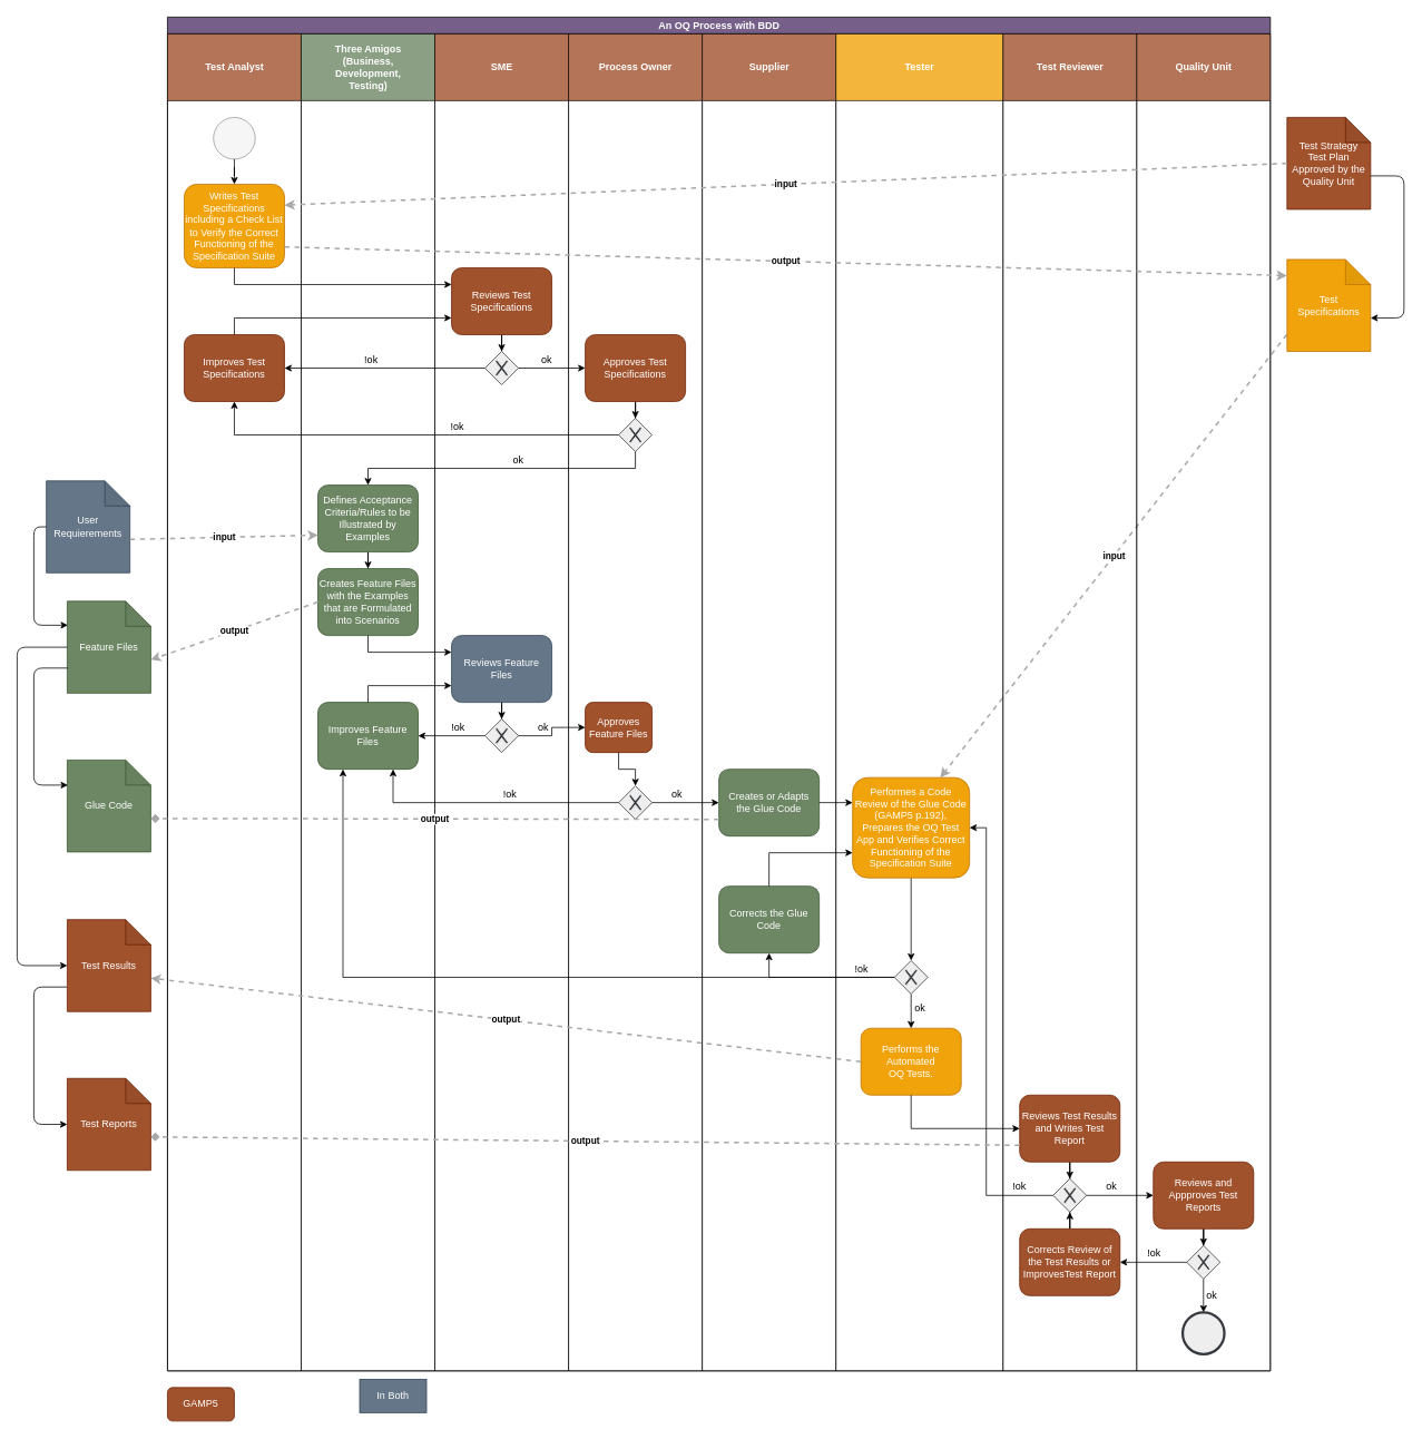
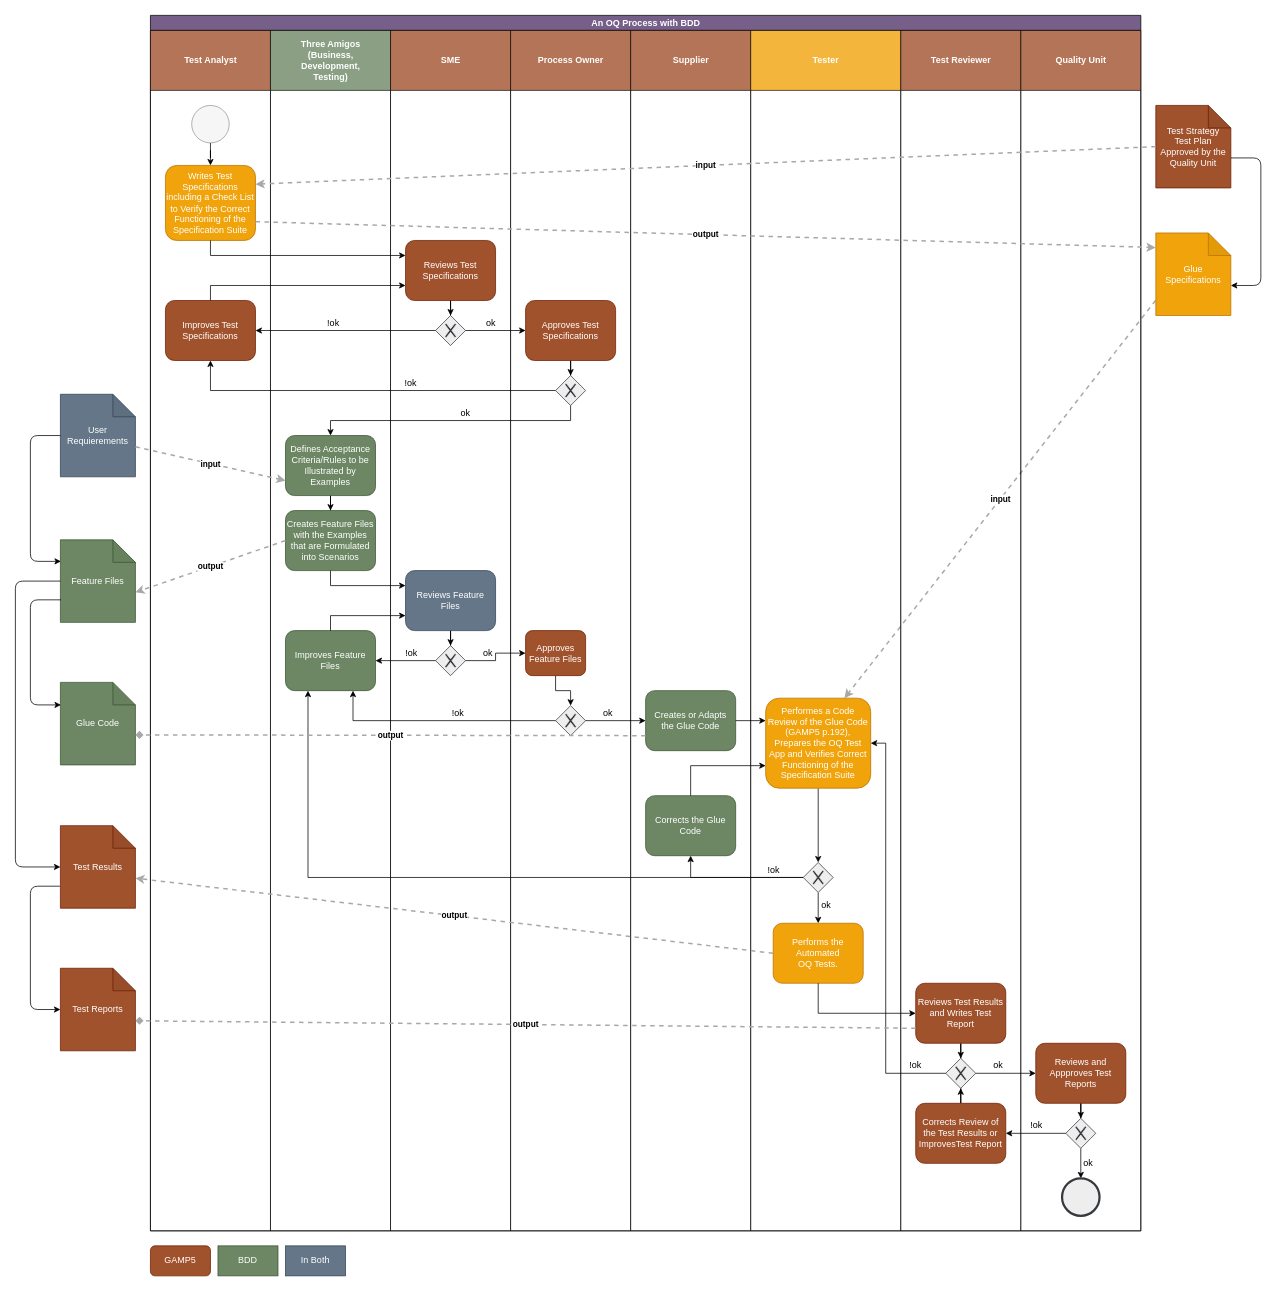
- <mxCell id="103" value="Test Specifications" style="shape=note;whiteSpace=wrap;html=1;backgroundOutline=1;darkOpacity=0.05;fillColor=#f0a30a;strokeColor=#BD7000;fontColor=#ffffff;" parent="1" vertex="1"><mxGeometry x="1540" y="310" width="100" height="110" as="geometry" /></mxCell>
+ <mxCell id="103" value="Glue Specifications" style="shape=note;whiteSpace=wrap;html=1;backgroundOutline=1;darkOpacity=0.05;fillColor=#f0a30a;strokeColor=#BD7000;fontColor=#ffffff;" parent="1" vertex="1"><mxGeometry x="1540" y="310" width="100" height="110" as="geometry" /></mxCell>
- <mxCell id="84" value="User Requierements" style="shape=note;whiteSpace=wrap;html=1;backgroundOutline=1;darkOpacity=0.05;fillColor=#647687;strokeColor=#314354;fontColor=#ffffff;" parent="1" vertex="1"><mxGeometry x="55" y="575" width="100" height="110" as="geometry" /></mxCell>
+ <mxCell id="84" value="User Requierements" style="shape=note;whiteSpace=wrap;html=1;backgroundOutline=1;darkOpacity=0.05;fillColor=#647687;strokeColor=#314354;fontColor=#ffffff;" parent="1" vertex="1"><mxGeometry x="80" y="525" width="100" height="110" as="geometry" /></mxCell>
- <mxCell id="102" value="In Both" style="rounded=0;whiteSpace=wrap;html=1;fillColor=#647687;strokeColor=#314354;fontColor=#ffffff;" parent="1" vertex="1"><mxGeometry x="430" y="1650" width="80" height="40" as="geometry" /></mxCell>
+ <mxCell id="102" value="In Both" style="rounded=0;whiteSpace=wrap;html=1;fillColor=#647687;strokeColor=#314354;fontColor=#ffffff;" parent="1" vertex="1"><mxGeometry x="380" y="1660" width="80" height="40" as="geometry" /></mxCell>
+ <mxCell id="101" value="BDD" style="rounded=0;whiteSpace=wrap;html=1;fillColor=#6d8764;strokeColor=#3A5431;fontColor=#ffffff;" parent="1" vertex="1"><mxGeometry x="290" y="1660" width="80" height="40" as="geometry" /></mxCell>
